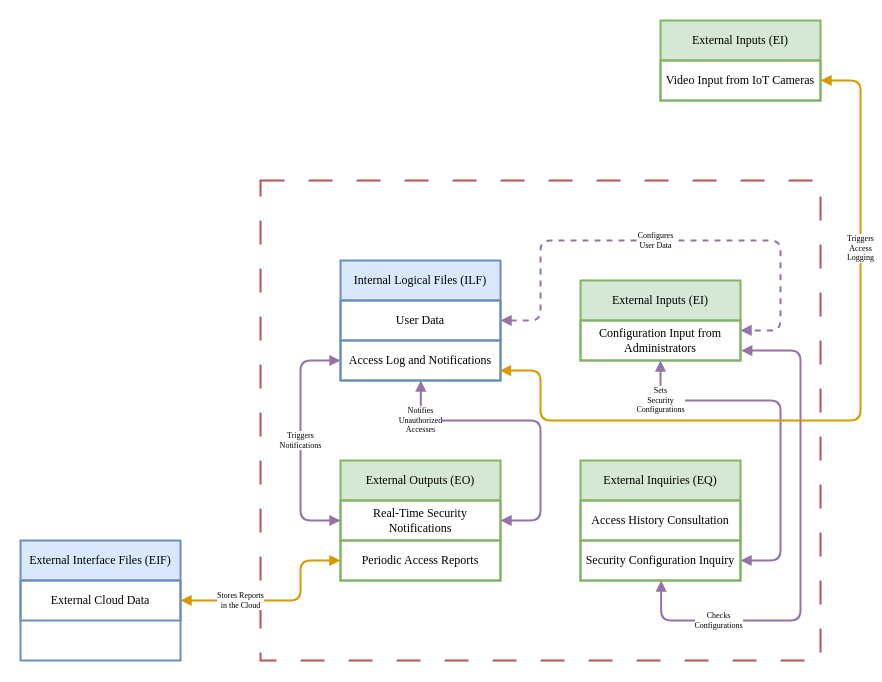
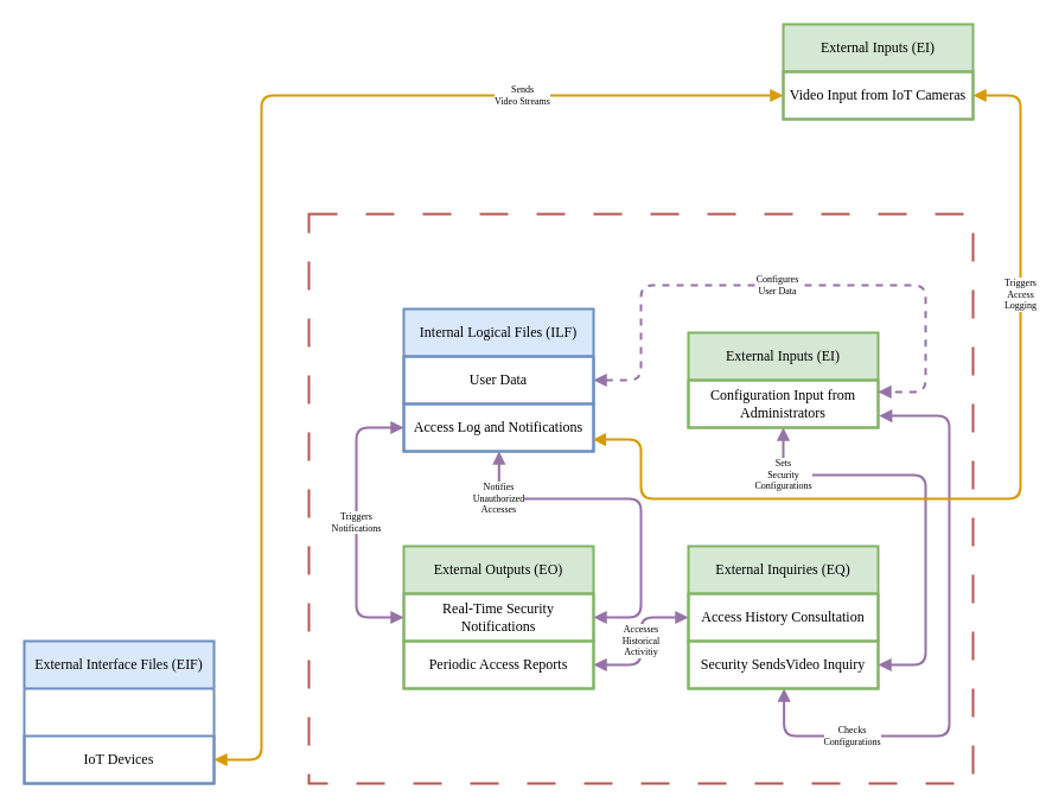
+ <mxCell id="9" value="Sends&lt;br style=&quot;font-size: 8px;&quot;&gt;Video Streams" style="edgeStyle=orthogonalEdgeStyle;rounded=1;orthogonalLoop=1;jettySize=auto;html=1;entryX=0;entryY=0.5;entryDx=0;entryDy=0;startArrow=block;startFill=1;strokeWidth=2;fillColor=#ffe6cc;strokeColor=#d79b00;fontFamily=Verdana;fontSize=8;movable=1;resizable=1;rotatable=1;deletable=1;editable=1;locked=0;connectable=1;curved=0;endArrow=block;endFill=1;" parent="1" source="13" target="11" edge="1"><mxGeometry x="0.577" relative="1" as="geometry"><Array as="points"><mxPoint x="220" y="640" /><mxPoint x="220" y="80" /></Array><mxPoint as="offset" /></mxGeometry></mxCell>
+ <mxCell id="17" value="Accesses&lt;br style=&quot;font-size: 8px;&quot;&gt;Historical&lt;br style=&quot;font-size: 8px;&quot;&gt;Activitiy" style="edgeStyle=orthogonalEdgeStyle;rounded=1;orthogonalLoop=1;jettySize=auto;html=1;entryX=0;entryY=0.5;entryDx=0;entryDy=0;startArrow=block;startFill=1;strokeWidth=2;fillColor=#e1d5e7;strokeColor=#9673a6;fontSize=8;fontFamily=Verdana;curved=0;endArrow=block;endFill=1;" parent="1" source="18" target="19" edge="1"><mxGeometry relative="1" as="geometry"><mxPoint as="offset" /></mxGeometry></mxCell>
- <mxCell id="21" value="Security Configuration Inquiry" style="text;strokeColor=#82b366;fillColor=none;align=center;verticalAlign=middle;spacingLeft=4;spacingRight=4;overflow=hidden;points=[[0,0.5],[1,0.5]];portConstraint=eastwest;rotatable=1;whiteSpace=wrap;html=1;fontFamily=Verdana;strokeWidth=2;fontSize=12;container=0;movable=1;resizable=1;deletable=1;editable=1;locked=0;connectable=1;" parent="1" vertex="1"><mxGeometry x="580" y="540" width="160" height="40" as="geometry" /></mxCell>
+ <mxCell id="21" value="Security SendsVideo Inquiry" style="text;strokeColor=#82b366;fillColor=none;align=center;verticalAlign=middle;spacingLeft=4;spacingRight=4;overflow=hidden;points=[[0,0.5],[1,0.5]];portConstraint=eastwest;rotatable=1;whiteSpace=wrap;html=1;fontFamily=Verdana;strokeWidth=2;fontSize=12;container=0;movable=1;resizable=1;deletable=1;editable=1;locked=0;connectable=1;" parent="1" vertex="1"><mxGeometry x="580" y="540" width="160" height="40" as="geometry" /></mxCell>
- <mxCell id="12" value="External Cloud Data" style="text;strokeColor=#6c8ebf;fillColor=none;align=center;verticalAlign=middle;spacingLeft=4;spacingRight=4;overflow=hidden;points=[[0,0.5],[1,0.5]];portConstraint=eastwest;rotatable=1;whiteSpace=wrap;html=1;fontFamily=Verdana;strokeWidth=2;fontSize=12;container=0;movable=1;resizable=1;deletable=1;editable=1;locked=0;connectable=1;" parent="1" vertex="1"><mxGeometry x="20" y="580" width="160" height="40" as="geometry" /></mxCell>
- <mxCell id="10" value="Stores Reports&lt;br style=&quot;font-size: 8px;&quot;&gt;in the Cloud" style="edgeStyle=orthogonalEdgeStyle;rounded=1;orthogonalLoop=1;jettySize=auto;html=1;entryX=0;entryY=0.5;entryDx=0;entryDy=0;startArrow=block;startFill=1;endArrow=block;endFill=1;strokeWidth=2;fillColor=#ffe6cc;strokeColor=#d79b00;fontFamily=Verdana;fontSize=8;movable=1;resizable=1;rotatable=1;deletable=1;editable=1;locked=0;connectable=1;curved=0;" parent="1" source="12" target="18" edge="1"><mxGeometry x="-0.4" relative="1" as="geometry"><Array as="points"><mxPoint x="300" y="600" /><mxPoint x="300" y="560" /></Array><mxPoint as="offset" /></mxGeometry></mxCell>
+ <mxCell id="13" value="IoT Devices" style="text;strokeColor=#6c8ebf;fillColor=none;align=center;verticalAlign=middle;spacingLeft=4;spacingRight=4;overflow=hidden;points=[[0,0.5],[1,0.5]];portConstraint=eastwest;rotatable=1;whiteSpace=wrap;html=1;fontFamily=Verdana;strokeWidth=2;fontSize=12;container=0;movable=1;resizable=1;deletable=1;editable=1;locked=0;connectable=1;" parent="1" vertex="1"><mxGeometry x="20" y="620" width="160" height="40" as="geometry" /></mxCell>
